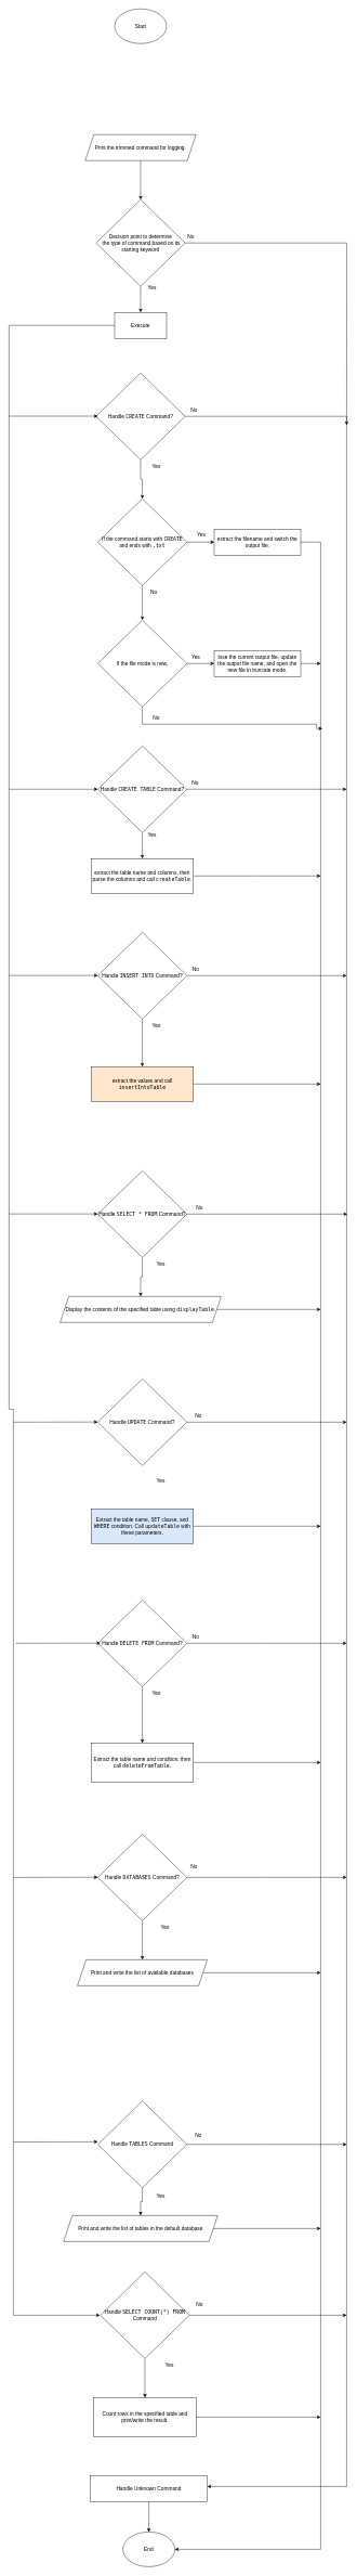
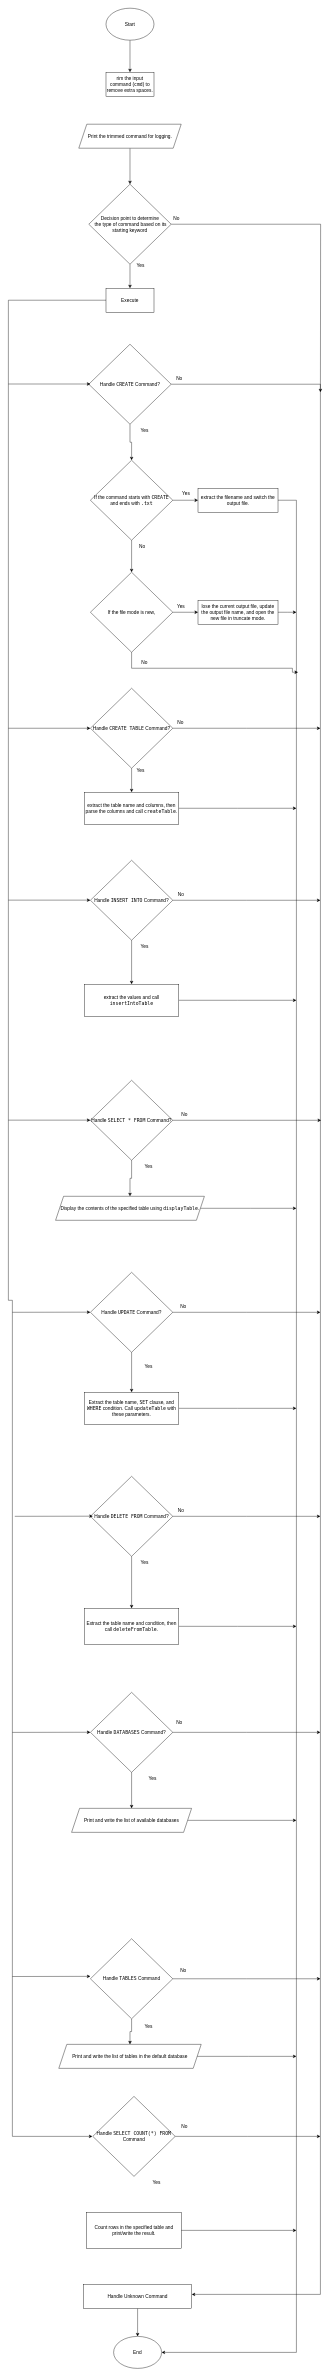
+ <mxCell id="2" value="" style="edgeStyle=orthogonalEdgeStyle;rounded=0;orthogonalLoop=1;jettySize=auto;html=1;" edge="1" parent="1" source="3" target="4"><mxGeometry relative="1" as="geometry" /></mxCell>
+ <mxCell id="4" value="rim the input command (&lt;code&gt;cmd&lt;/code&gt;) to remove extra spaces." style="rounded=0;whiteSpace=wrap;html=1;" vertex="1" parent="1"><mxGeometry x="264" y="180" width="120" height="60" as="geometry" /></mxCell>
- <mxCell id="24" value="extract the values and call &lt;code&gt;insertIntoTable&lt;/code&gt;" style="rounded=0;whiteSpace=wrap;html=1;fillColor=#ffe6cc;" vertex="1" parent="1"><mxGeometry x="210" y="2460" width="236" height="80" as="geometry" /></mxCell>
+ <mxCell id="24" value="extract the values and call &lt;code&gt;insertIntoTable&lt;/code&gt;" style="rounded=0;whiteSpace=wrap;html=1;" vertex="1" parent="1"><mxGeometry x="210" y="2460" width="236" height="80" as="geometry" /></mxCell>
+ <mxCell id="28" value="" style="edgeStyle=orthogonalEdgeStyle;rounded=0;orthogonalLoop=1;jettySize=auto;html=1;" edge="1" parent="1" source="30" target="32"><mxGeometry relative="1" as="geometry" /></mxCell>
- <mxCell id="32" value="Extract the table name, &lt;code&gt;SET&lt;/code&gt; clause, and &lt;code&gt;WHERE&lt;/code&gt; condition. Call &lt;code&gt;updateTable&lt;/code&gt; with these parameters." style="rounded=0;whiteSpace=wrap;html=1;fillColor=#dae8fc;" vertex="1" parent="1"><mxGeometry x="210" y="3480" width="236" height="80" as="geometry" /></mxCell>
+ <mxCell id="32" value="Extract the table name, &lt;code&gt;SET&lt;/code&gt; clause, and &lt;code&gt;WHERE&lt;/code&gt; condition. Call &lt;code&gt;updateTable&lt;/code&gt; with these parameters." style="rounded=0;whiteSpace=wrap;html=1;" vertex="1" parent="1"><mxGeometry x="210" y="3480" width="236" height="80" as="geometry" /></mxCell>
- <mxCell id="44" value="" style="edgeStyle=orthogonalEdgeStyle;rounded=0;orthogonalLoop=1;jettySize=auto;html=1;" edge="1" parent="1" source="46" target="48"><mxGeometry relative="1" as="geometry" /></mxCell>
